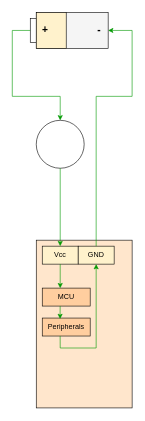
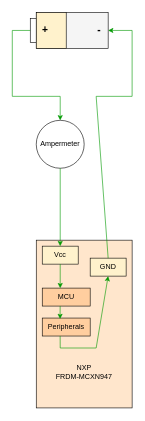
+ <mxCell id="7" value="Ampermeter" style="text;html=1;align=center;verticalAlign=middle;whiteSpace=wrap;rounded=0;" vertex="1" parent="1"><mxGeometry x="70" y="225" width="60" height="30" as="geometry" /></mxCell>
- <mxCell id="5" value="GND" style="text;html=1;align=center;verticalAlign=middle;whiteSpace=wrap;rounded=0;strokeColor=#000000;fillColor=#fff2cc;" vertex="1" parent="1"><mxGeometry x="130" y="410" width="60" height="30" as="geometry" /></mxCell>
+ <mxCell id="5" value="GND" style="text;html=1;align=center;verticalAlign=middle;whiteSpace=wrap;rounded=0;strokeColor=#000000;fillColor=#fff2cc;" vertex="1" parent="1"><mxGeometry x="150" y="430" width="60" height="30" as="geometry" /></mxCell>
+ <mxCell id="3" value="&lt;div&gt;NXP&lt;/div&gt;FRDM-MCXN947" style="text;html=1;align=center;verticalAlign=middle;whiteSpace=wrap;rounded=0;" vertex="1" parent="1"><mxGeometry x="60" y="600" width="160" height="40" as="geometry" /></mxCell>
